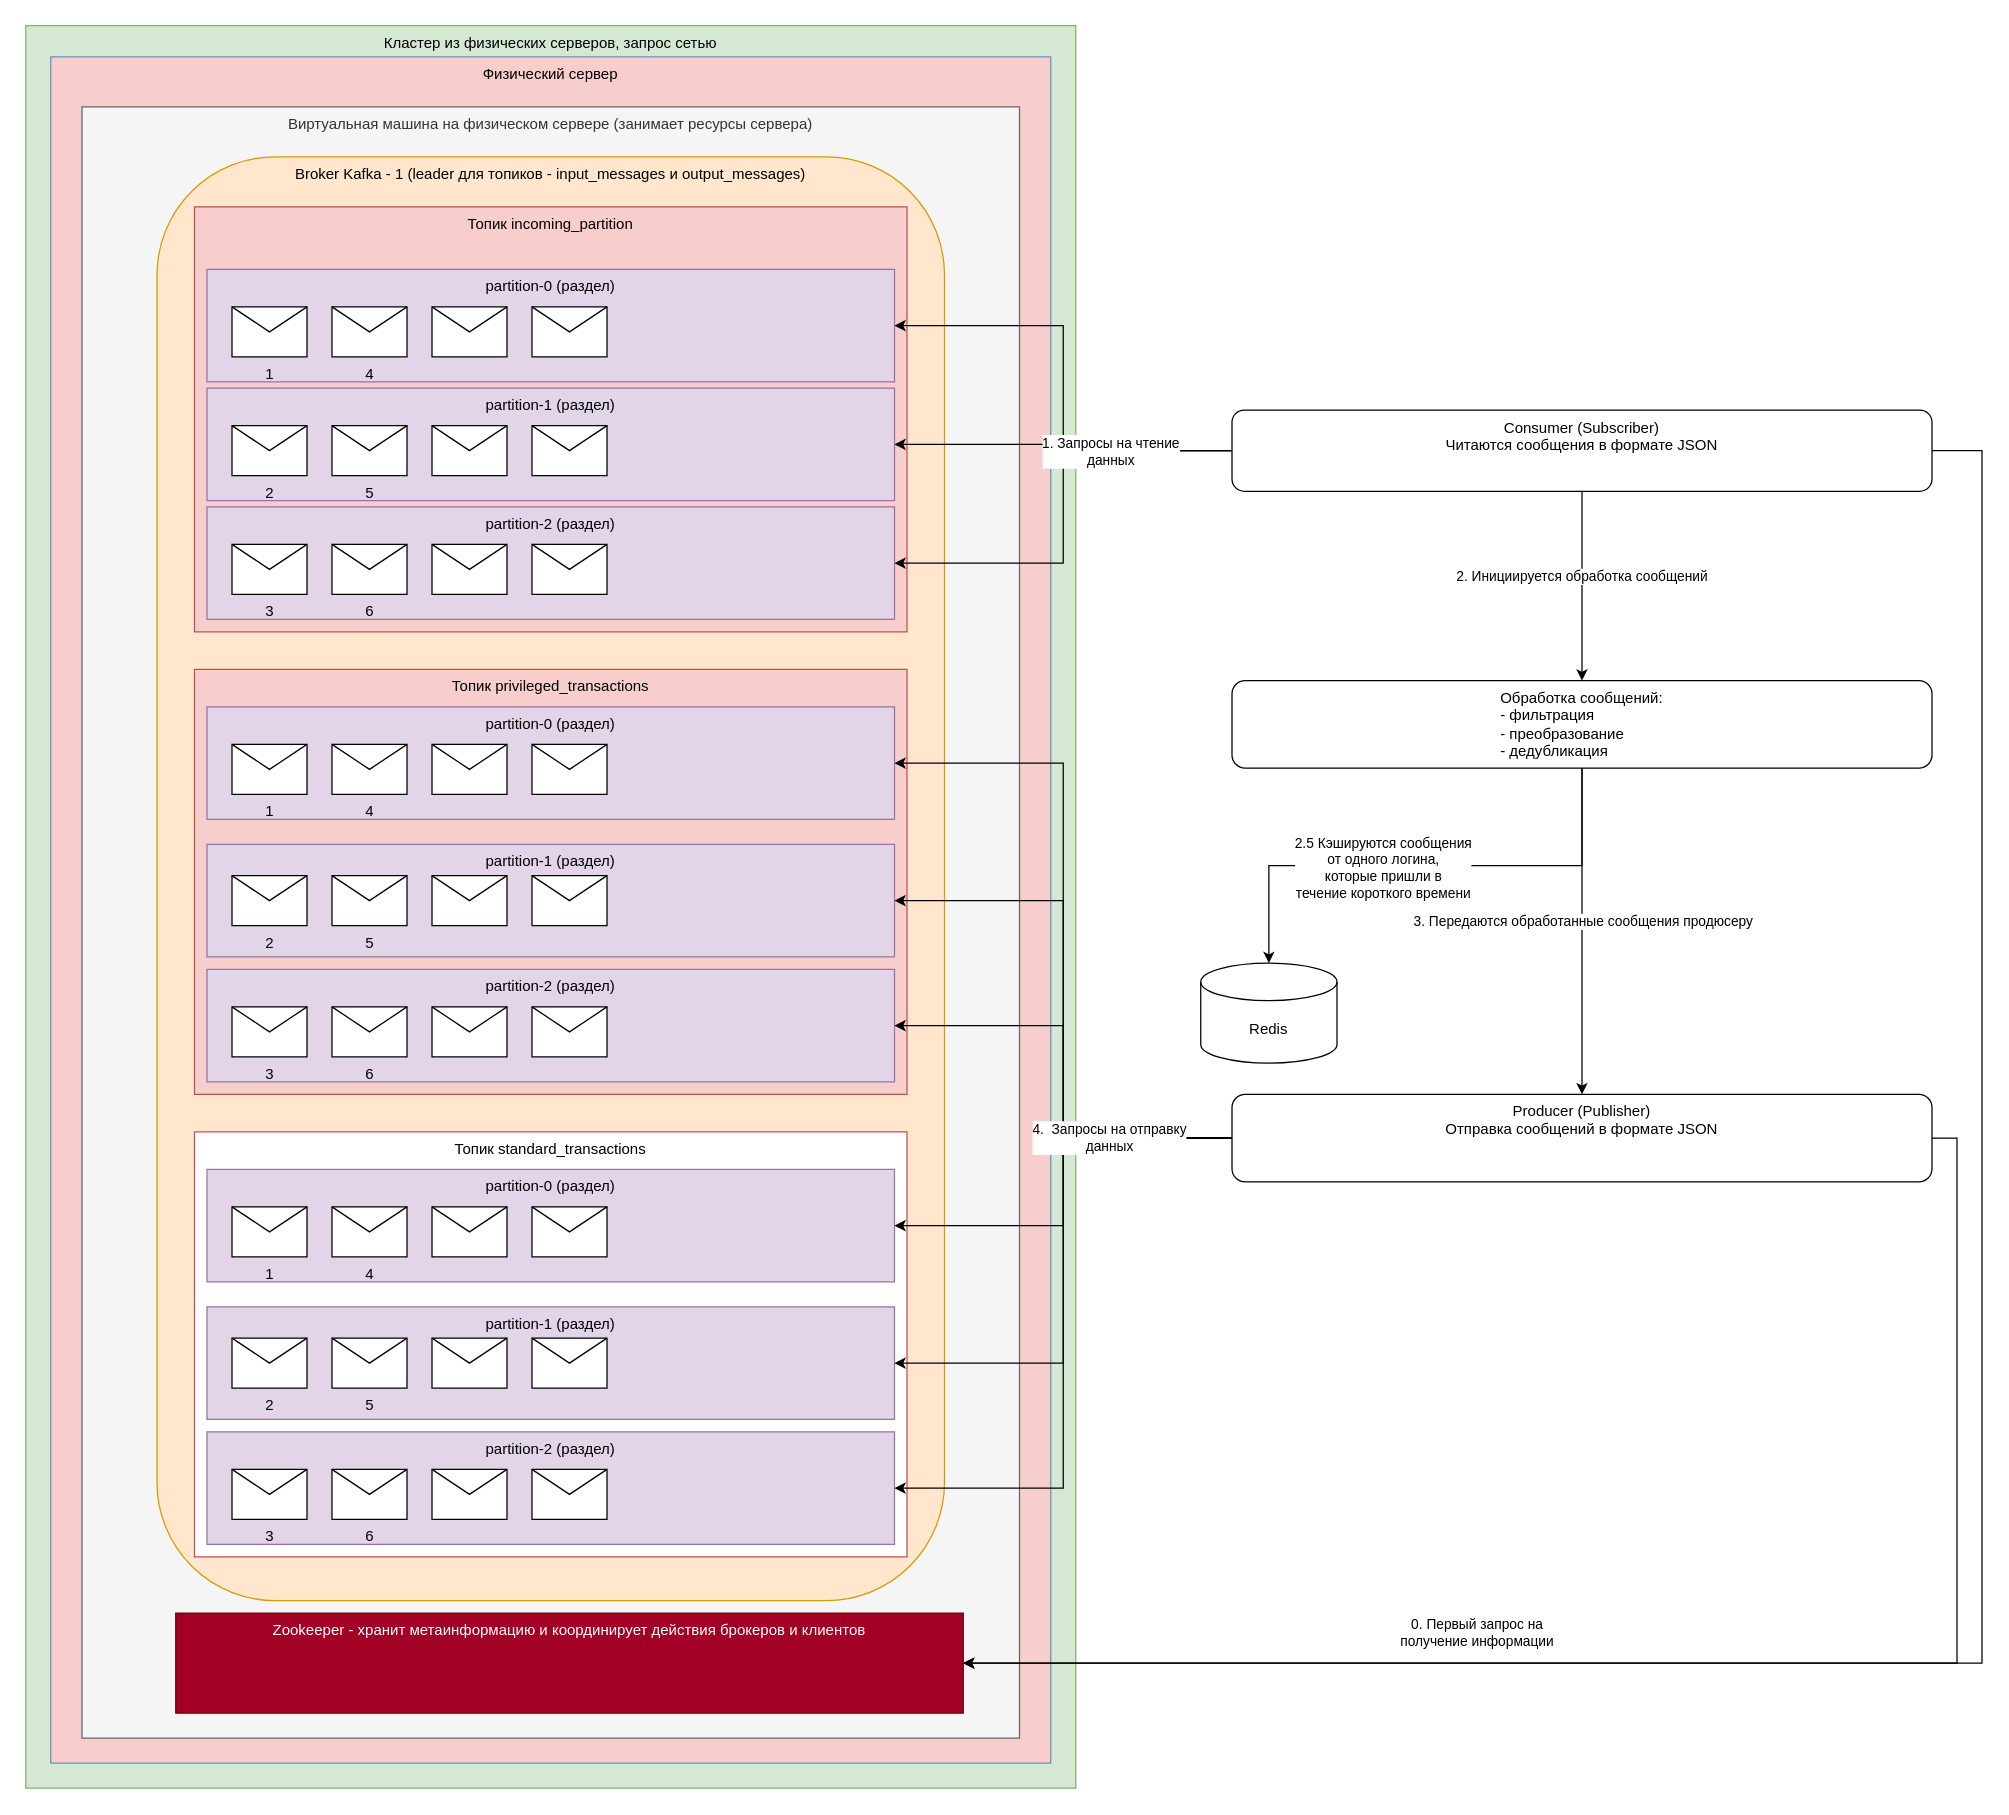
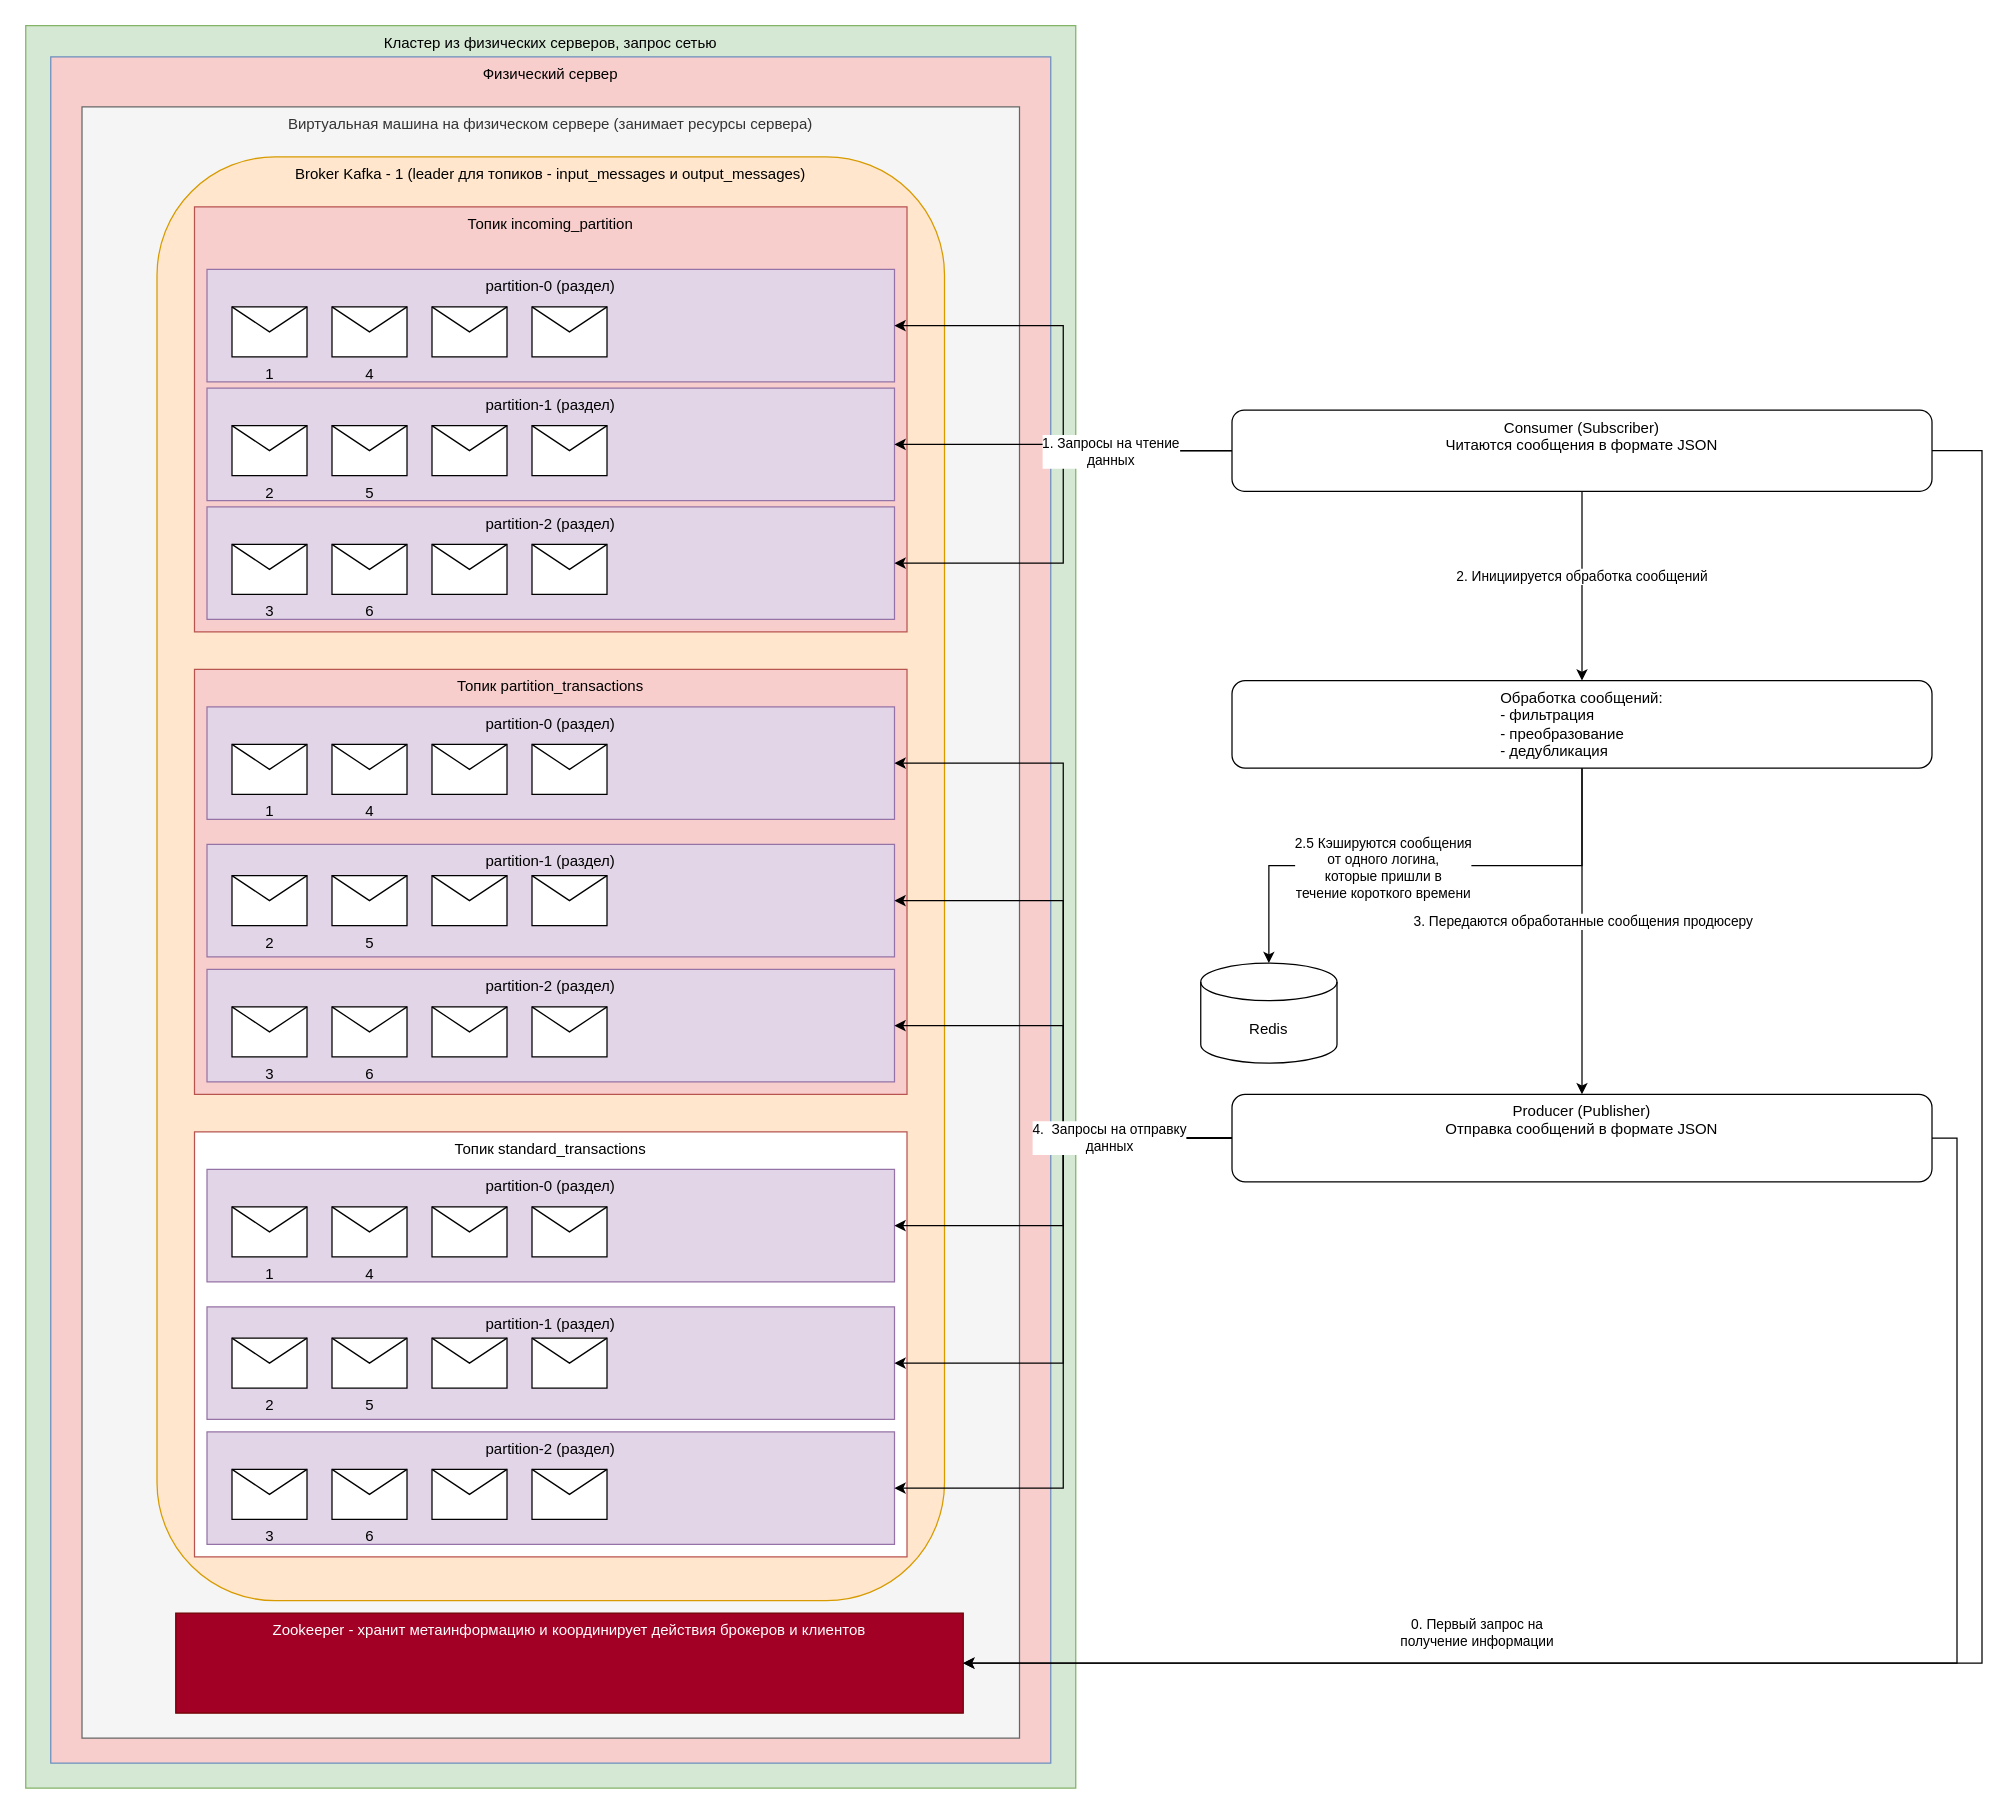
- <mxCell id="32" value="Топик privileged_transactions" style="rounded=0;whiteSpace=wrap;html=1;fillColor=#f8cecc;strokeColor=#b85450;verticalAlign=top;" parent="1" vertex="1"><mxGeometry x="155" y="535" width="570" height="340" as="geometry" /></mxCell>
+ <mxCell id="32" value="Топик partition_transactions" style="rounded=0;whiteSpace=wrap;html=1;fillColor=#f8cecc;strokeColor=#b85450;verticalAlign=top;" parent="1" vertex="1"><mxGeometry x="155" y="535" width="570" height="340" as="geometry" /></mxCell>
